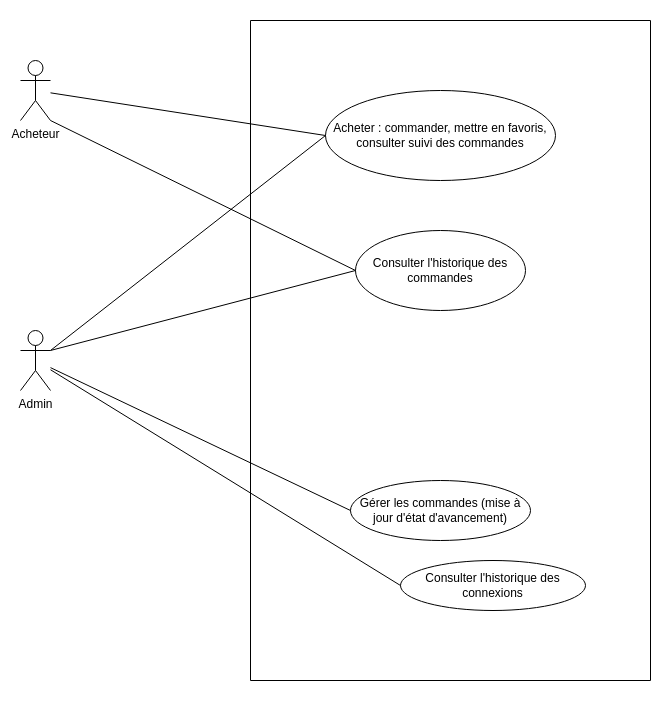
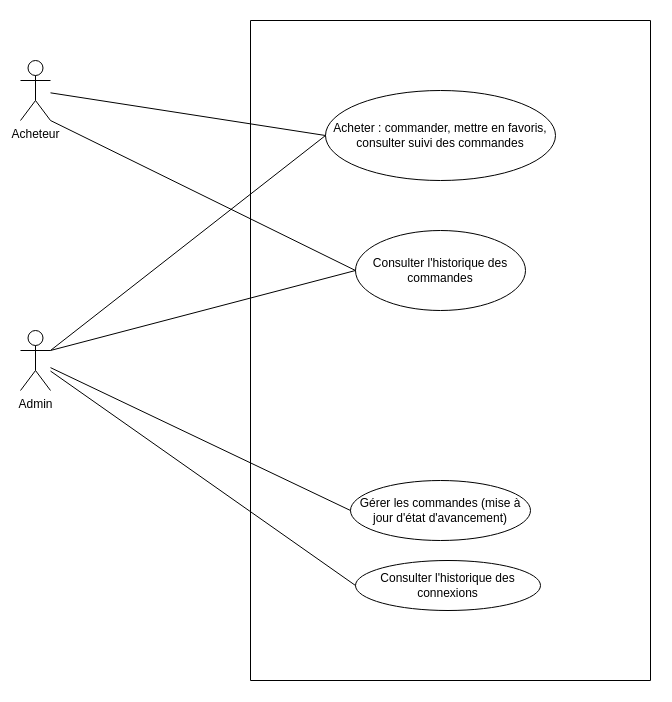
- <mxCell id="7" value="Consulter l'historique des connexions" style="ellipse;whiteSpace=wrap;html=1;" parent="4" vertex="1"><mxGeometry x="150" y="540" width="185" height="50" as="geometry" /></mxCell>
+ <mxCell id="7" value="Consulter l'historique des connexions" style="ellipse;whiteSpace=wrap;html=1;" parent="4" vertex="1"><mxGeometry x="105" y="540" width="185" height="50" as="geometry" /></mxCell>
